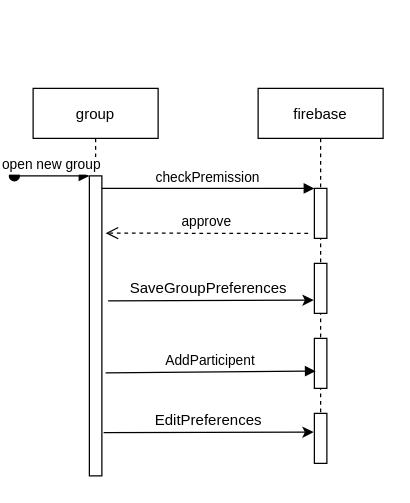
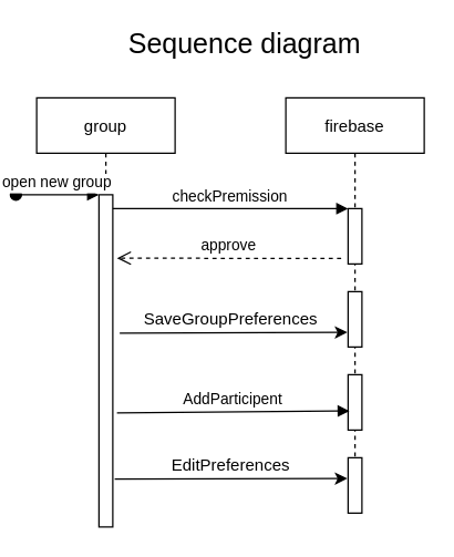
+ <mxCell id="17" value="&lt;font style=&quot;font-size: 20px&quot;&gt;Sequence diagram&lt;/font&gt;" style="text;html=1;align=center;verticalAlign=middle;resizable=0;points=[];autosize=1;strokeColor=none;" vertex="1" parent="1"><mxGeometry x="80" y="20" width="180" height="20" as="geometry" /></mxCell>
